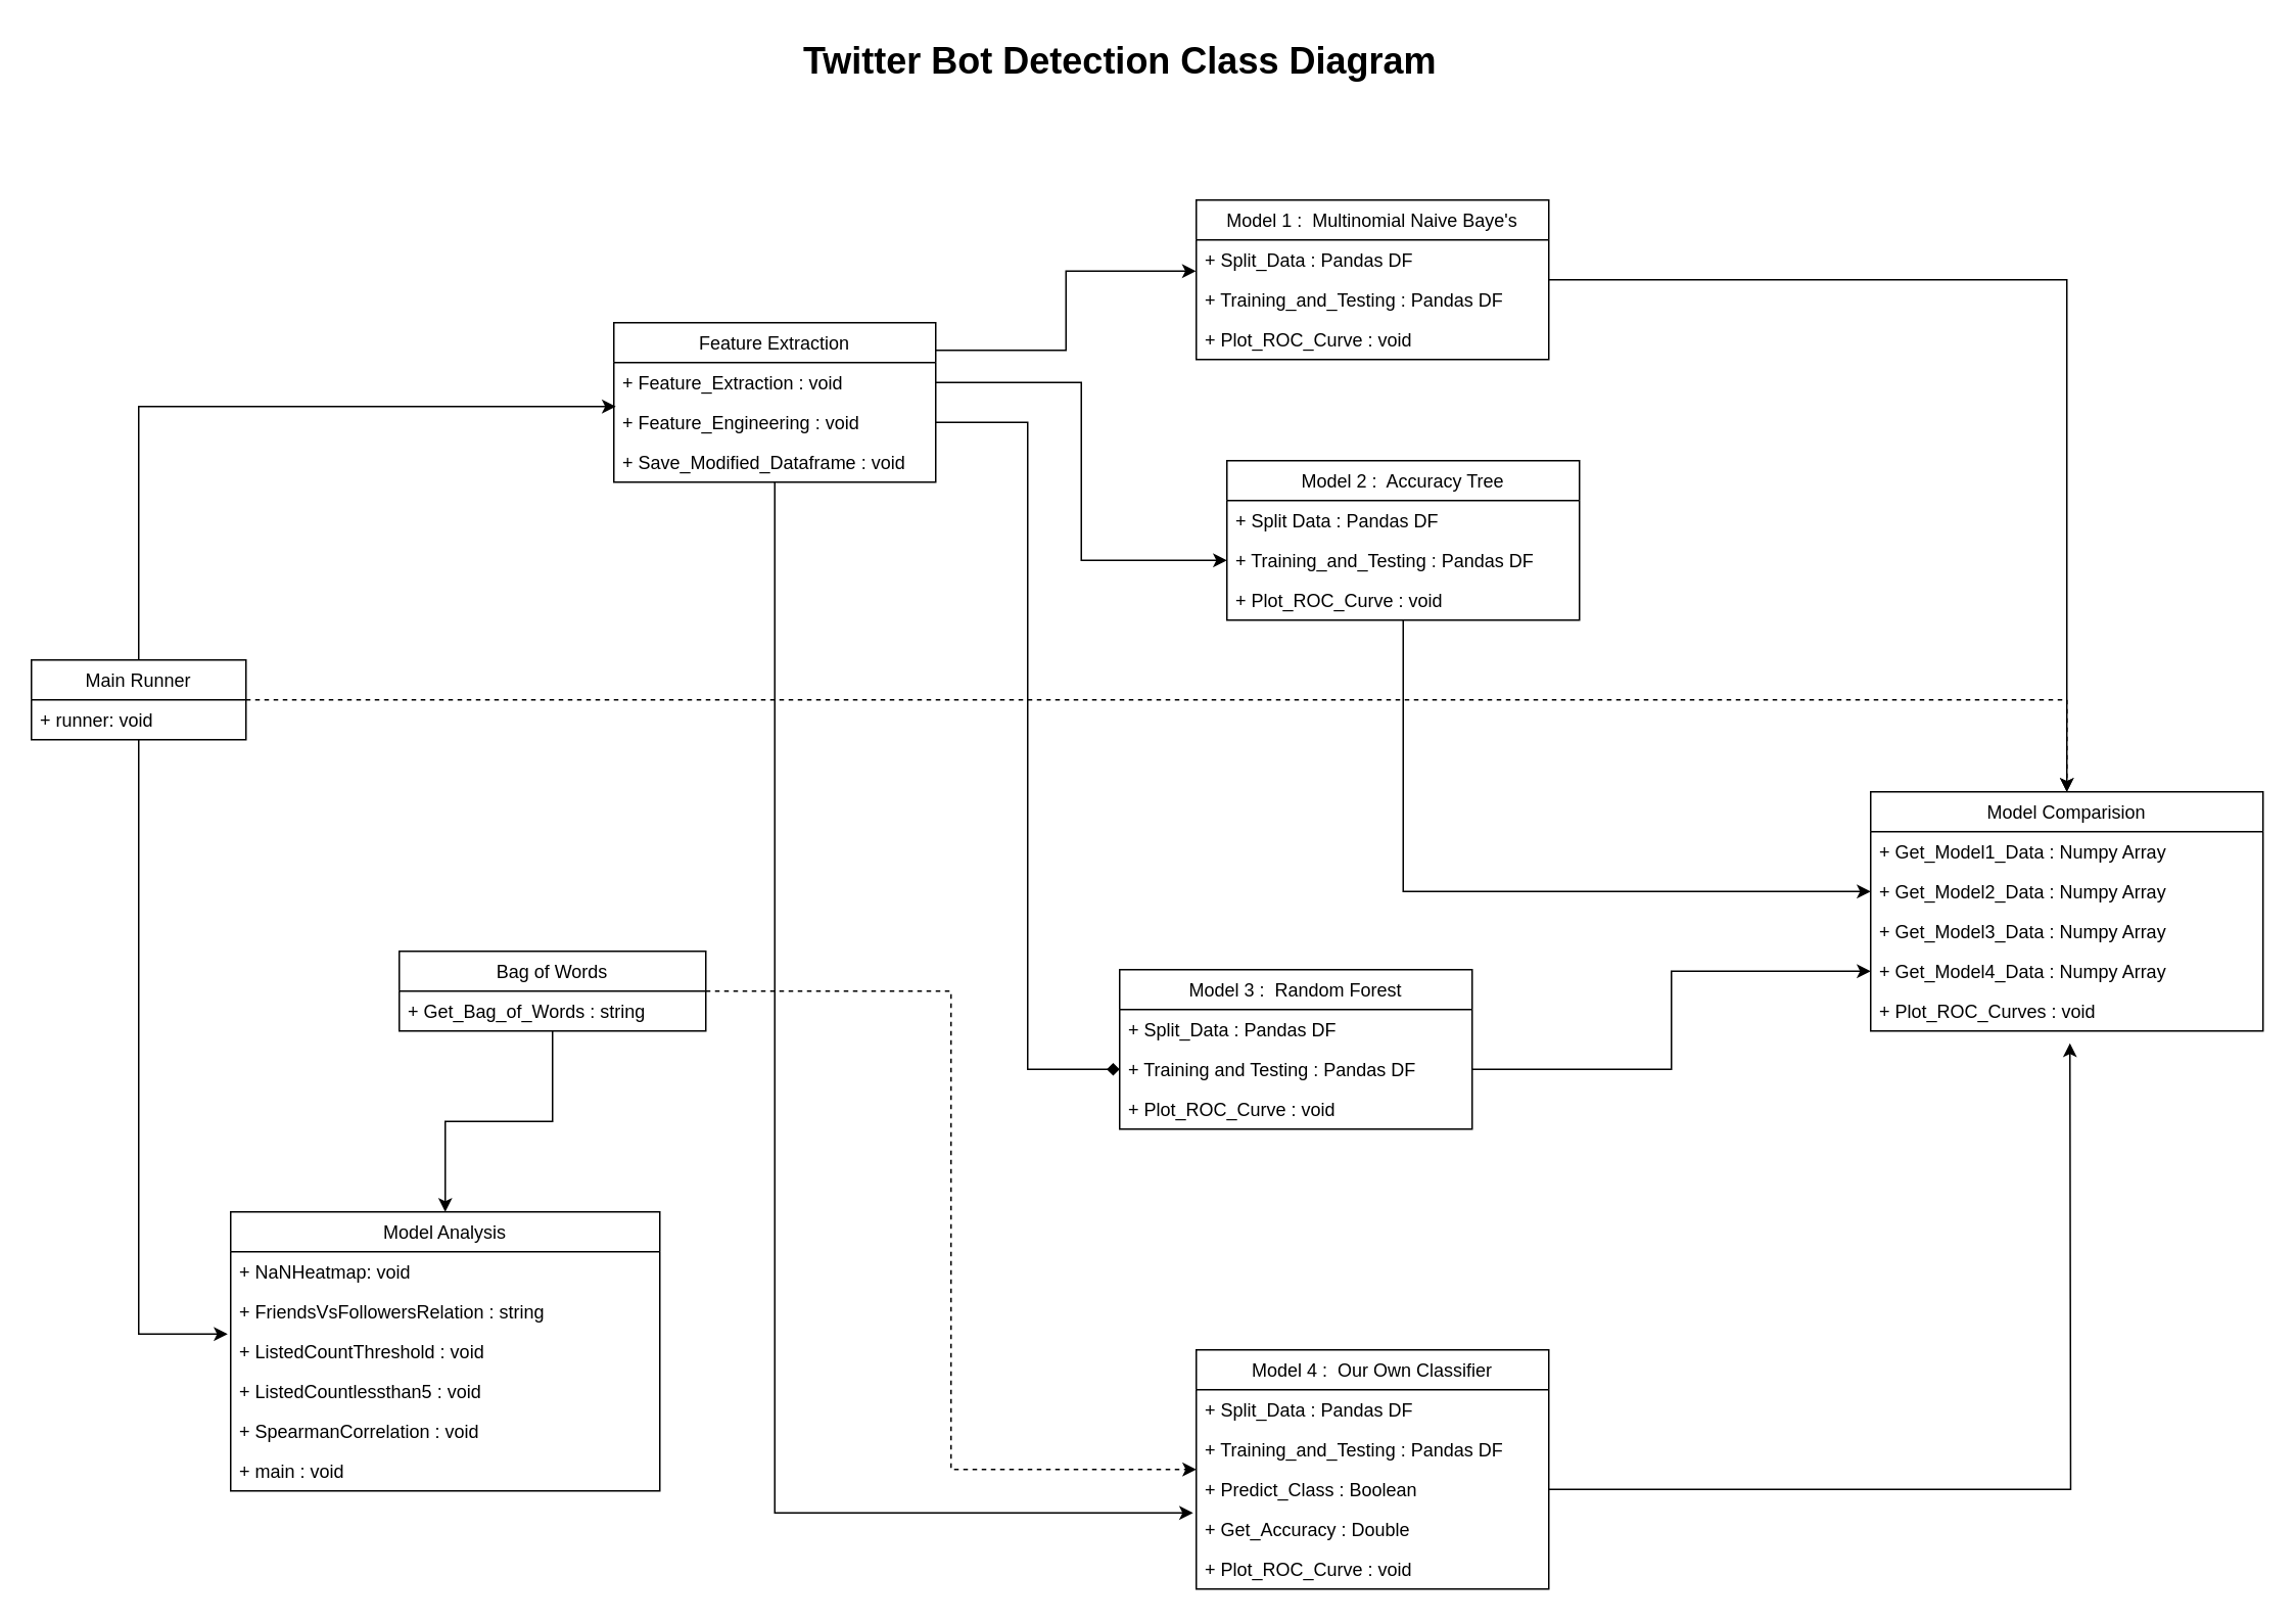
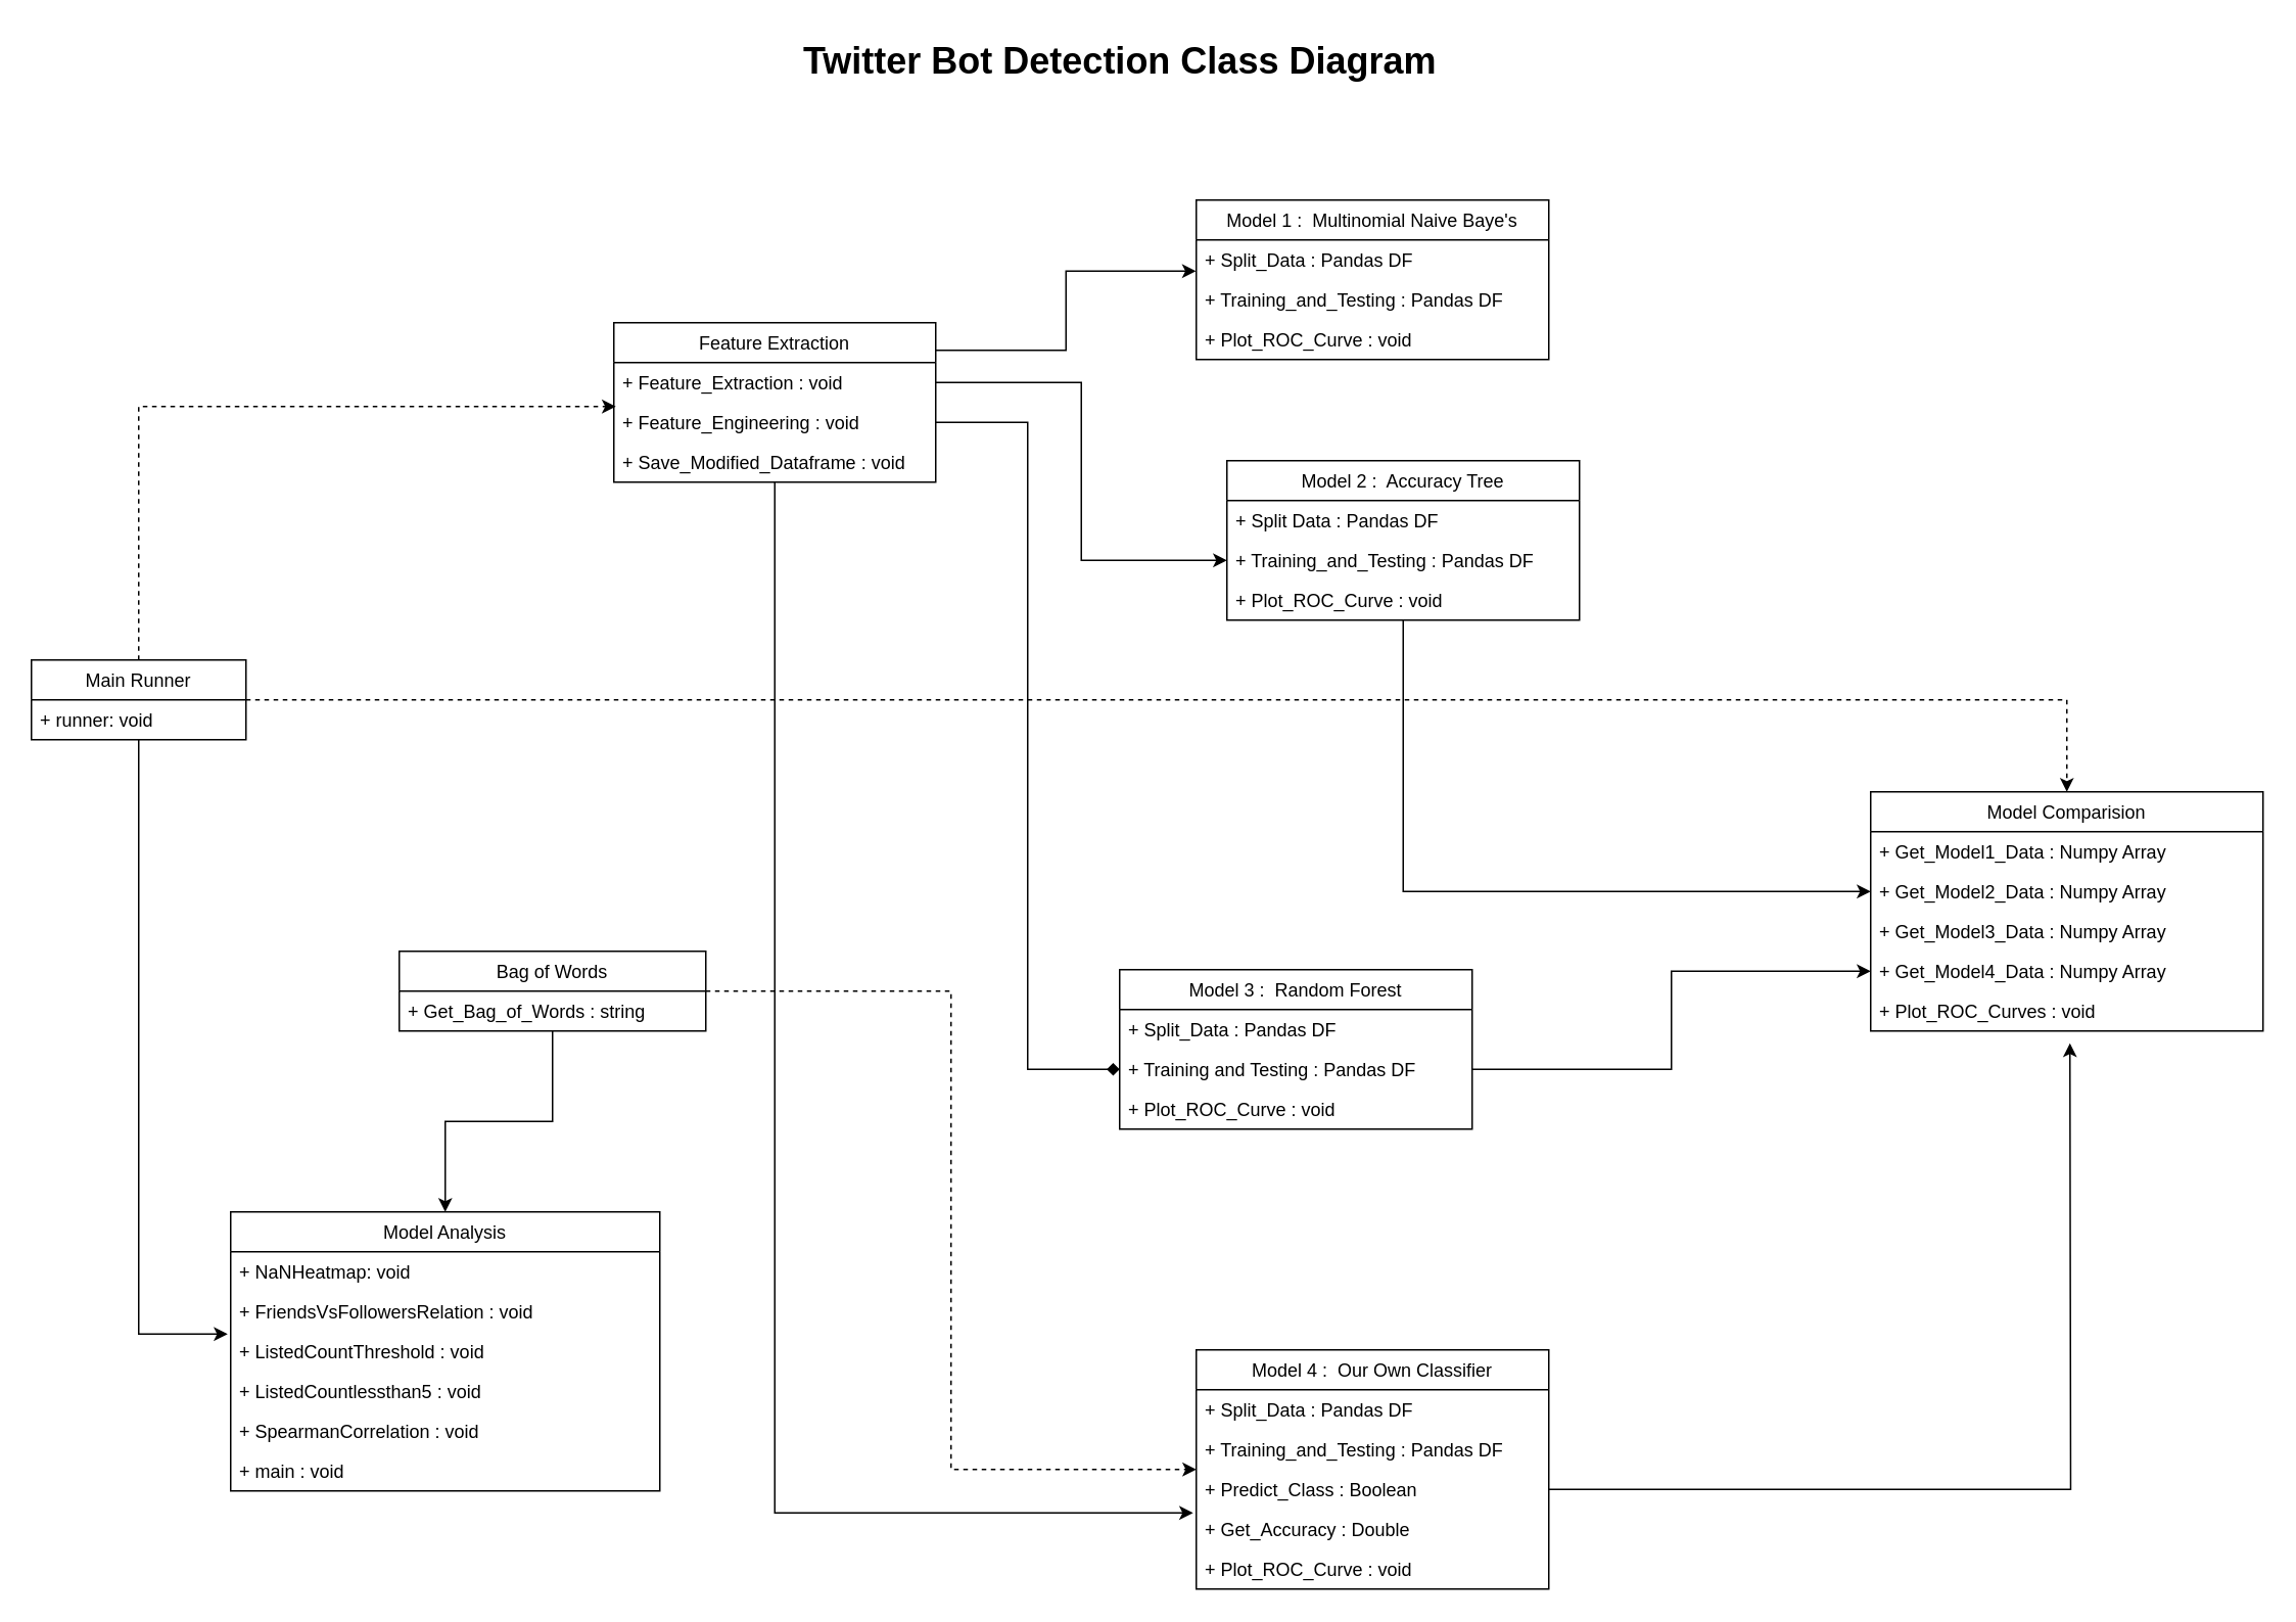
- <mxCell id="17" style="edgeStyle=orthogonalEdgeStyle;rounded=0;orthogonalLoop=1;jettySize=auto;html=1;" edge="1" parent="1" source="24" target="32"><mxGeometry relative="1" as="geometry" /></mxCell>
- <mxCell id="8" style="edgeStyle=orthogonalEdgeStyle;rounded=0;orthogonalLoop=1;jettySize=auto;html=1;entryX=0.006;entryY=1.103;entryDx=0;entryDy=0;entryPerimeter=0;" edge="1" parent="1" source="11" target="51"><mxGeometry relative="1" as="geometry" /></mxCell>
+ <mxCell id="8" style="edgeStyle=orthogonalEdgeStyle;rounded=0;orthogonalLoop=1;jettySize=auto;html=1;entryX=0.006;entryY=1.103;entryDx=0;entryDy=0;entryPerimeter=0;dashed=1;" edge="1" parent="1" source="11" target="51"><mxGeometry relative="1" as="geometry" /></mxCell>
- <mxCell id="40" value="+ FriendsVsFollowersRelation : string" style="text;strokeColor=none;fillColor=none;align=left;verticalAlign=top;spacingLeft=4;spacingRight=4;overflow=hidden;rotatable=0;points=[[0,0.5],[1,0.5]];portConstraint=eastwest;" vertex="1" parent="38"><mxGeometry y="52" width="280" height="26" as="geometry" /></mxCell>
+ <mxCell id="40" value="+ FriendsVsFollowersRelation : void" style="text;strokeColor=none;fillColor=none;align=left;verticalAlign=top;spacingLeft=4;spacingRight=4;overflow=hidden;rotatable=0;points=[[0,0.5],[1,0.5]];portConstraint=eastwest;" vertex="1" parent="38"><mxGeometry y="52" width="280" height="26" as="geometry" /></mxCell>
